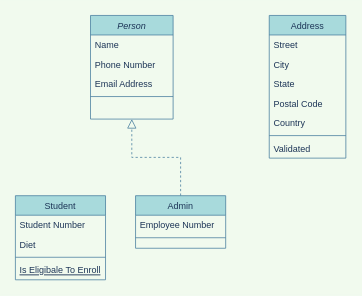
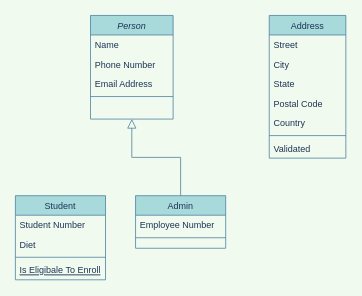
- <mxCell id="7" value="" style="endArrow=block;endSize=10;endFill=0;shadow=0;strokeWidth=1;rounded=0;edgeStyle=elbowEdgeStyle;elbow=vertical;labelBackgroundColor=#F1FAEE;strokeColor=#457B9D;fontColor=#1D3557;dashed=1;" parent="1" source="22" target="2" edge="1"><mxGeometry width="160" relative="1" as="geometry"><mxPoint x="60" y="273" as="sourcePoint" /><mxPoint x="160" y="171" as="targetPoint" /></mxGeometry></mxCell>
+ <mxCell id="7" value="" style="endArrow=block;endSize=10;endFill=0;shadow=0;strokeWidth=1;rounded=0;edgeStyle=elbowEdgeStyle;elbow=vertical;labelBackgroundColor=#F1FAEE;strokeColor=#457B9D;fontColor=#1D3557;" parent="1" source="22" target="2" edge="1"><mxGeometry width="160" relative="1" as="geometry"><mxPoint x="60" y="273" as="sourcePoint" /><mxPoint x="160" y="171" as="targetPoint" /></mxGeometry></mxCell>
